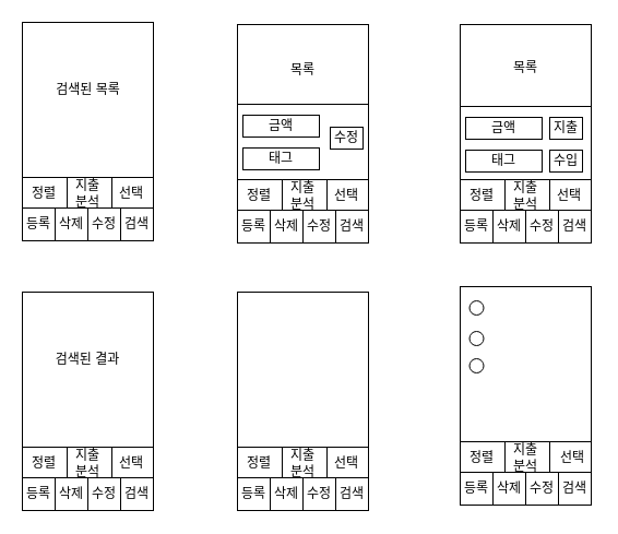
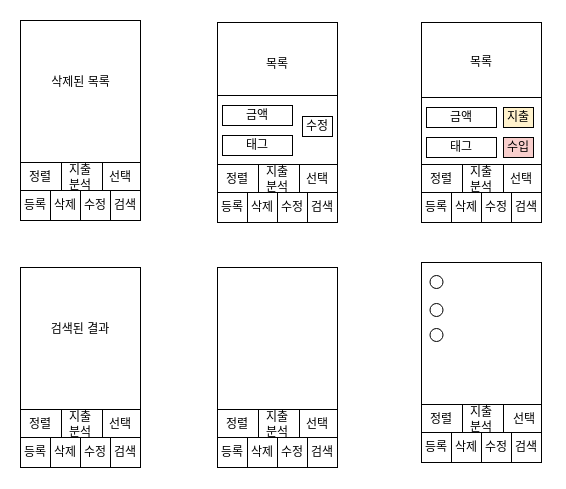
- <mxCell id="19" value="검색된 목록" style="text;html=1;strokeColor=none;fillColor=none;align=center;verticalAlign=middle;whiteSpace=wrap;rounded=0;" vertex="1" parent="1"><mxGeometry x="47.5" y="72" width="65" height="20" as="geometry" /></mxCell>
+ <mxCell id="19" value="삭제된 목록" style="text;html=1;strokeColor=none;fillColor=none;align=center;verticalAlign=middle;whiteSpace=wrap;rounded=0;" vertex="1" parent="1"><mxGeometry x="47.5" y="72" width="65" height="20" as="geometry" /></mxCell>
- <mxCell id="75" value="지출" style="rounded=0;whiteSpace=wrap;html=1;" vertex="1" parent="1"><mxGeometry x="503" y="107" width="30" height="20" as="geometry" /></mxCell>
+ <mxCell id="75" value="지출" style="rounded=0;whiteSpace=wrap;html=1;fillColor=#fff2cc;" vertex="1" parent="1"><mxGeometry x="503" y="107" width="30" height="20" as="geometry" /></mxCell>
- <mxCell id="77" value="수입" style="rounded=0;whiteSpace=wrap;html=1;" vertex="1" parent="1"><mxGeometry x="503" y="137" width="30" height="20" as="geometry" /></mxCell>
+ <mxCell id="77" value="수입" style="rounded=0;whiteSpace=wrap;html=1;fillColor=#f8cecc;" vertex="1" parent="1"><mxGeometry x="503" y="137" width="30" height="20" as="geometry" /></mxCell>
